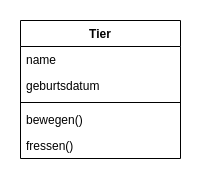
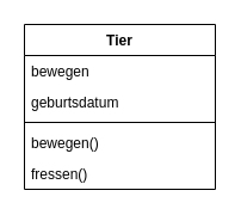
- <mxCell id="3" value="name" style="text;strokeColor=none;fillColor=none;align=left;verticalAlign=top;spacingLeft=4;spacingRight=4;overflow=hidden;rotatable=0;points=[[0,0.5],[1,0.5]];portConstraint=eastwest;whiteSpace=wrap;html=1;" vertex="1" parent="2"><mxGeometry y="26" width="160" height="26" as="geometry" /></mxCell>
+ <mxCell id="3" value="bewegen" style="text;strokeColor=none;fillColor=none;align=left;verticalAlign=top;spacingLeft=4;spacingRight=4;overflow=hidden;rotatable=0;points=[[0,0.5],[1,0.5]];portConstraint=eastwest;whiteSpace=wrap;html=1;" vertex="1" parent="2"><mxGeometry y="26" width="160" height="26" as="geometry" /></mxCell>
